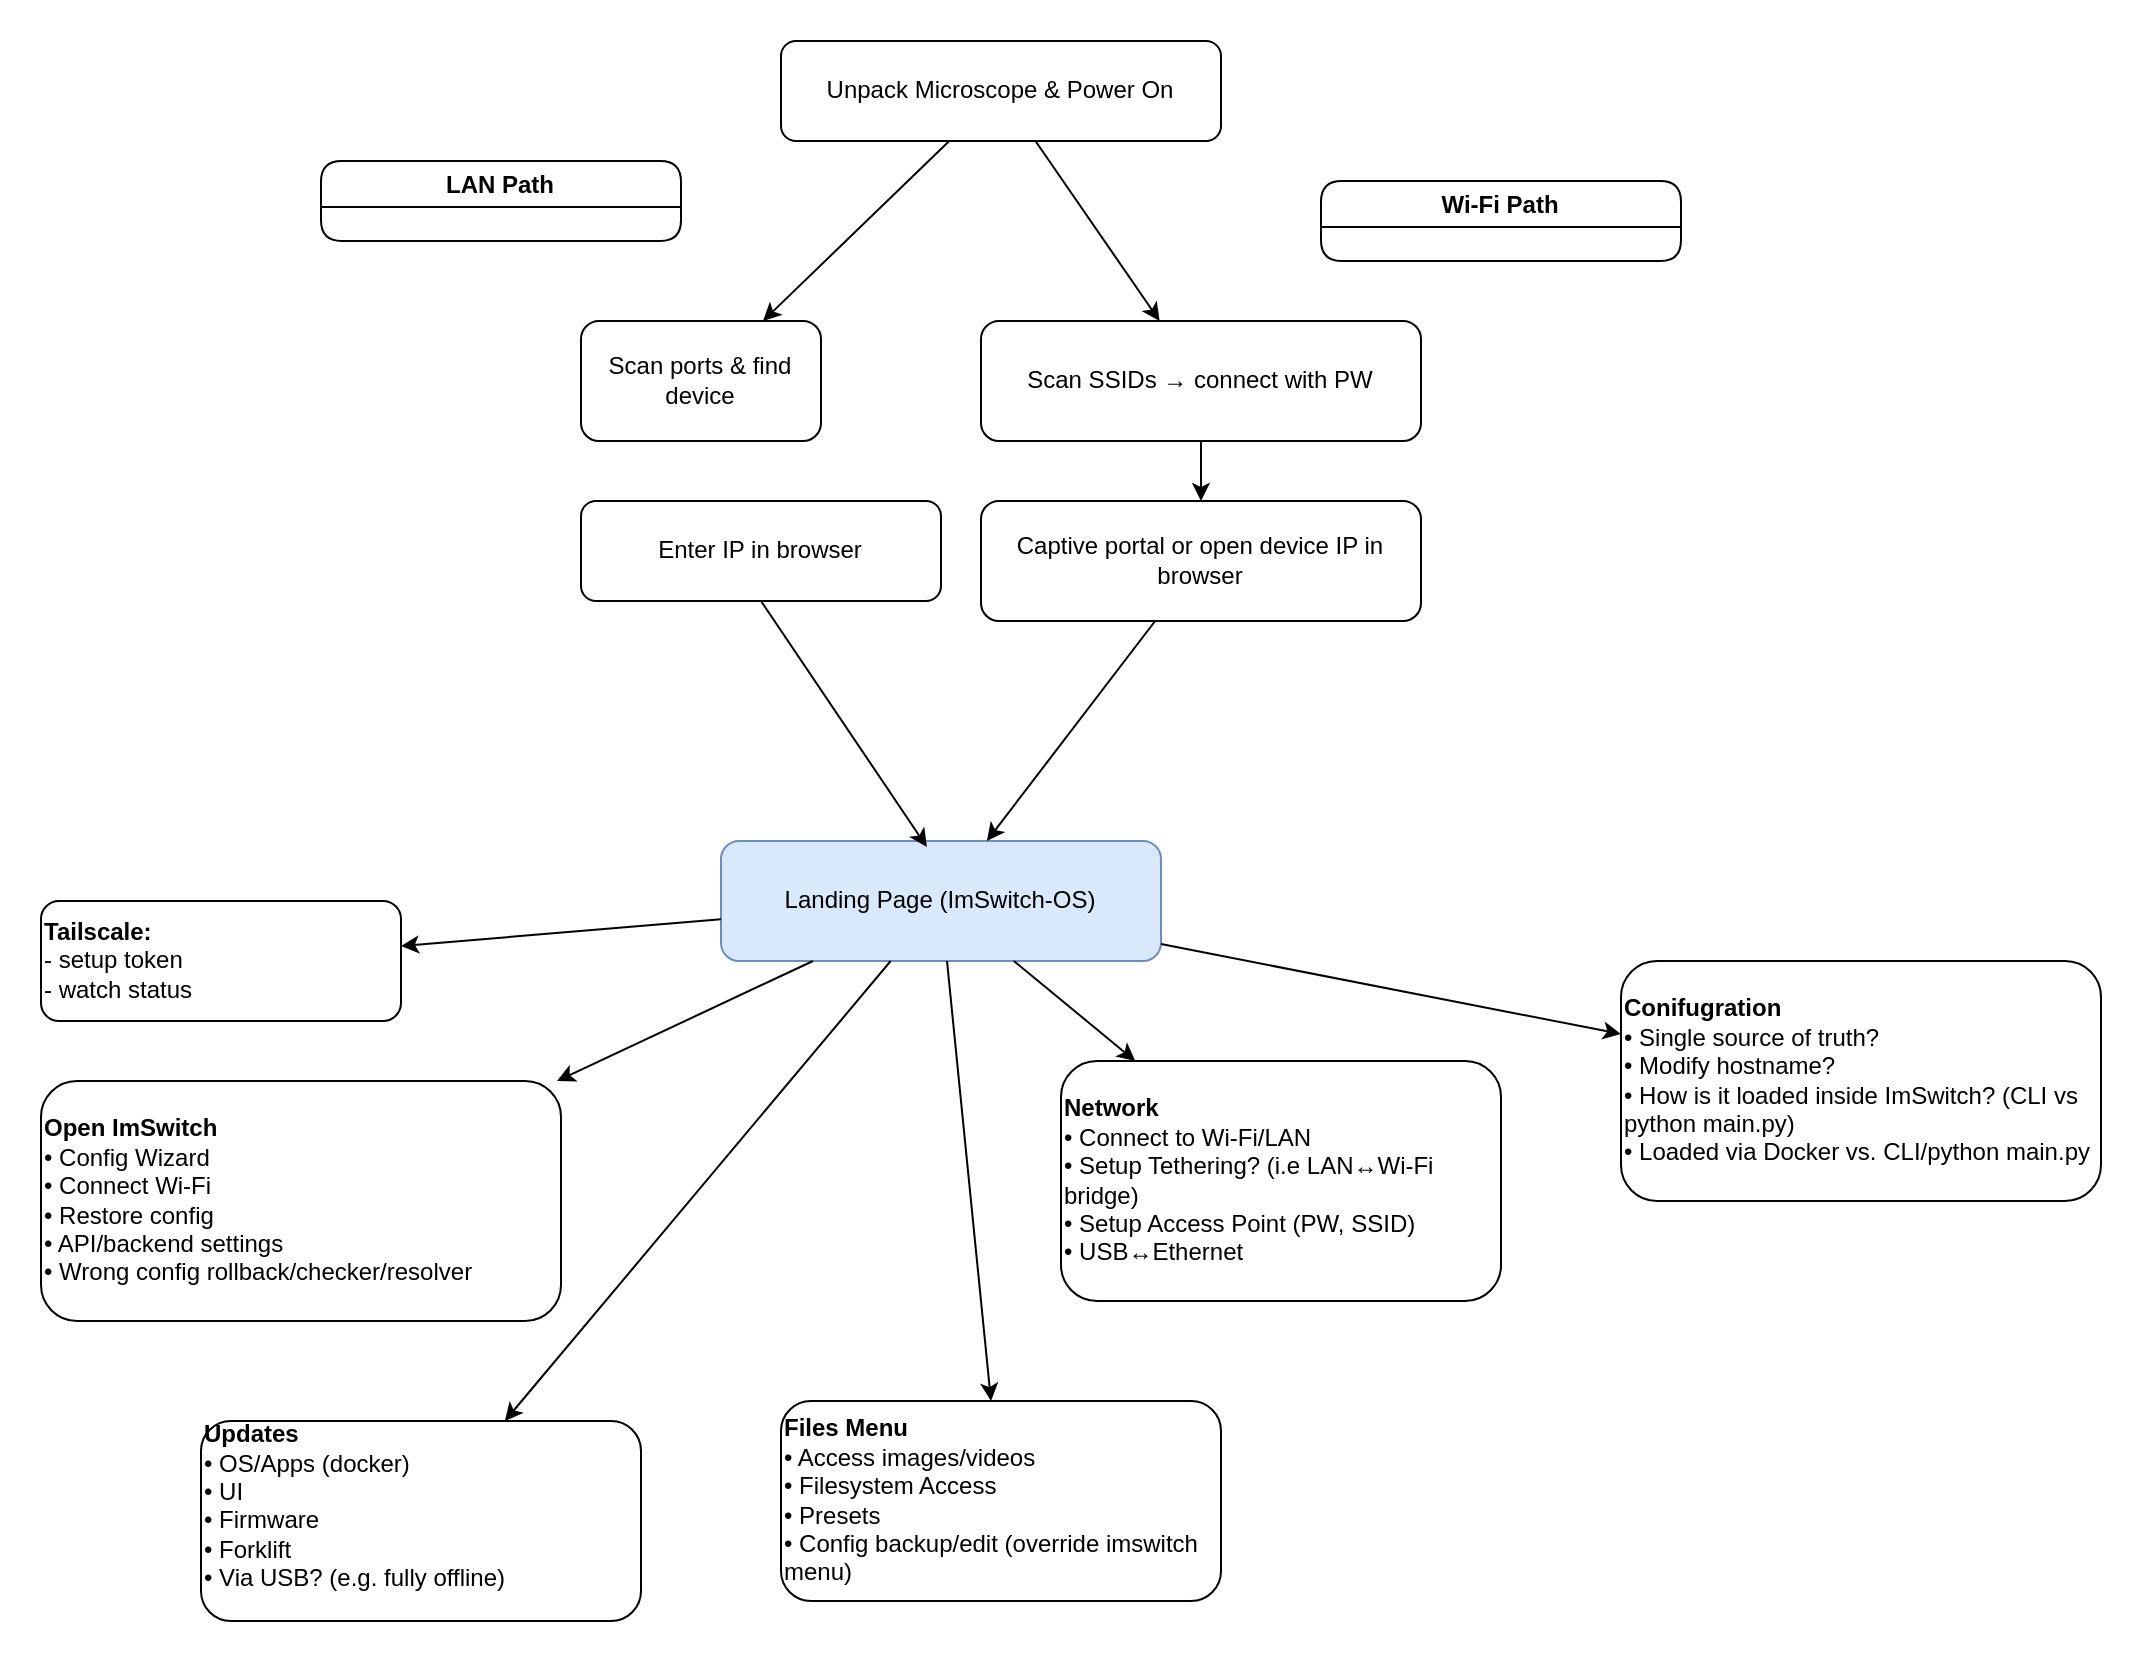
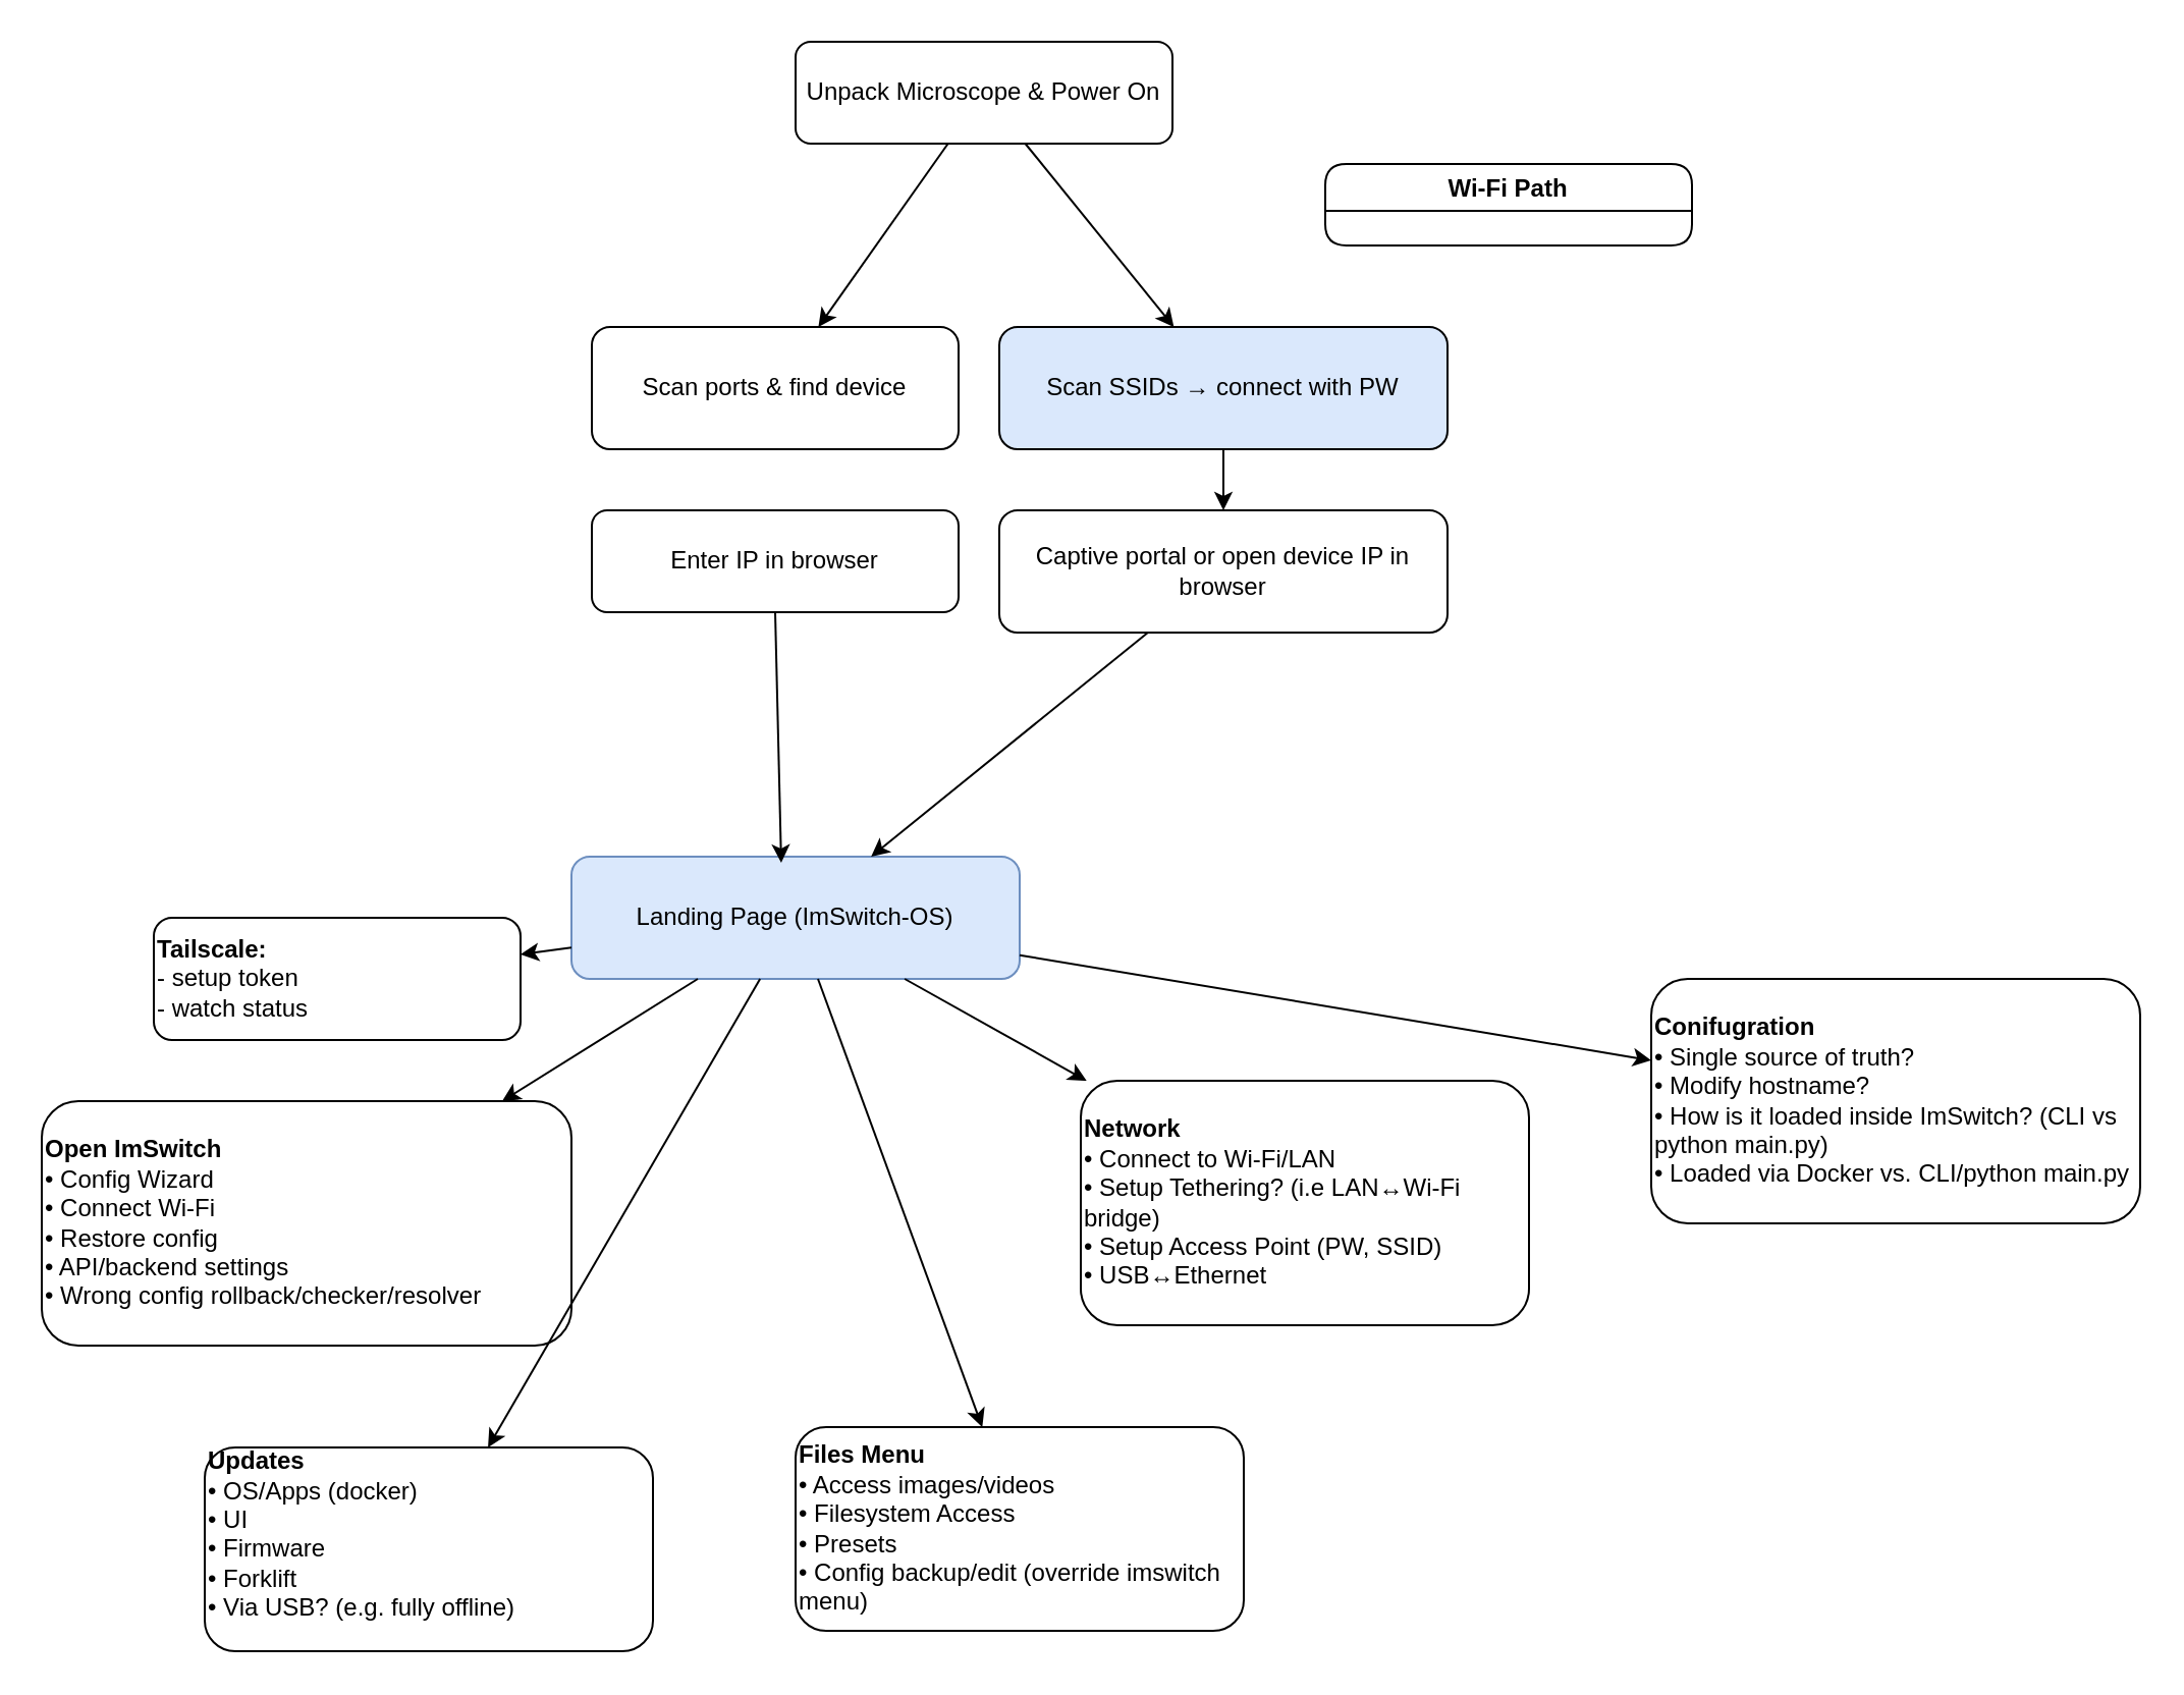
- <mxCell id="2" value="Unpack Microscope &amp; Power On" style="rounded=1;whiteSpace=wrap;html=1;" parent="1" vertex="1"><mxGeometry x="390" y="20" width="220" height="50" as="geometry" /></mxCell>
+ <mxCell id="2" value="Unpack Microscope &amp; Power On" style="rounded=1;whiteSpace=wrap;html=1;" parent="1" vertex="1"><mxGeometry x="390" y="20" width="185" height="50" as="geometry" /></mxCell>
- <mxCell id="3" value="LAN Path" style="swimlane;rounded=1;" parent="1" vertex="1"><mxGeometry x="160" y="80" width="180" height="40" as="geometry" /></mxCell>
- <mxCell id="4" value="Wi‑Fi Path" style="swimlane;rounded=1;" parent="1" vertex="1"><mxGeometry x="660" y="90" width="180" height="40" as="geometry" /></mxCell>
+ <mxCell id="4" value="Wi‑Fi Path" style="swimlane;rounded=1;" parent="1" vertex="1"><mxGeometry x="650" y="80" width="180" height="40" as="geometry" /></mxCell>
- <mxCell id="5" value="Scan ports &amp; find device" style="rounded=1;whiteSpace=wrap;html=1;" parent="1" vertex="1"><mxGeometry x="290" y="160" width="120" height="60" as="geometry" /></mxCell>
+ <mxCell id="5" value="Scan ports &amp; find device" style="rounded=1;whiteSpace=wrap;html=1;" parent="1" vertex="1"><mxGeometry x="290" y="160" width="180" height="60" as="geometry" /></mxCell>
- <mxCell id="6" value="Scan SSIDs → connect with PW" style="rounded=1;whiteSpace=wrap;html=1;" parent="1" vertex="1"><mxGeometry x="490" y="160" width="220" height="60" as="geometry" /></mxCell>
+ <mxCell id="6" value="Scan SSIDs → connect with PW" style="rounded=1;whiteSpace=wrap;html=1;fillColor=#dae8fc;" parent="1" vertex="1"><mxGeometry x="490" y="160" width="220" height="60" as="geometry" /></mxCell>
- <mxCell id="9" value="Landing Page (ImSwitch‑OS)" style="rounded=1;whiteSpace=wrap;html=1;fillColor=#dae8fc;strokeColor=#6c8ebf;" parent="1" vertex="1"><mxGeometry x="360" y="420" width="220" height="60" as="geometry" /></mxCell>
+ <mxCell id="9" value="Landing Page (ImSwitch‑OS)" style="rounded=1;whiteSpace=wrap;html=1;fillColor=#dae8fc;strokeColor=#6c8ebf;" parent="1" vertex="1"><mxGeometry x="280" y="420" width="220" height="60" as="geometry" /></mxCell>
- <mxCell id="10" value="&lt;b&gt;Tailscale:&amp;nbsp;&lt;/b&gt;&lt;div&gt;- setup token&amp;nbsp;&lt;/div&gt;&lt;div&gt;- watch status&lt;/div&gt;" style="rounded=1;whiteSpace=wrap;html=1;align=left;" parent="1" vertex="1"><mxGeometry x="20" y="450" width="180" height="60" as="geometry" /></mxCell>
+ <mxCell id="10" value="&lt;b&gt;Tailscale:&amp;nbsp;&lt;/b&gt;&lt;div&gt;- setup token&amp;nbsp;&lt;/div&gt;&lt;div&gt;- watch status&lt;/div&gt;" style="rounded=1;whiteSpace=wrap;html=1;align=left;" parent="1" vertex="1"><mxGeometry x="75" y="450" width="180" height="60" as="geometry" /></mxCell>
